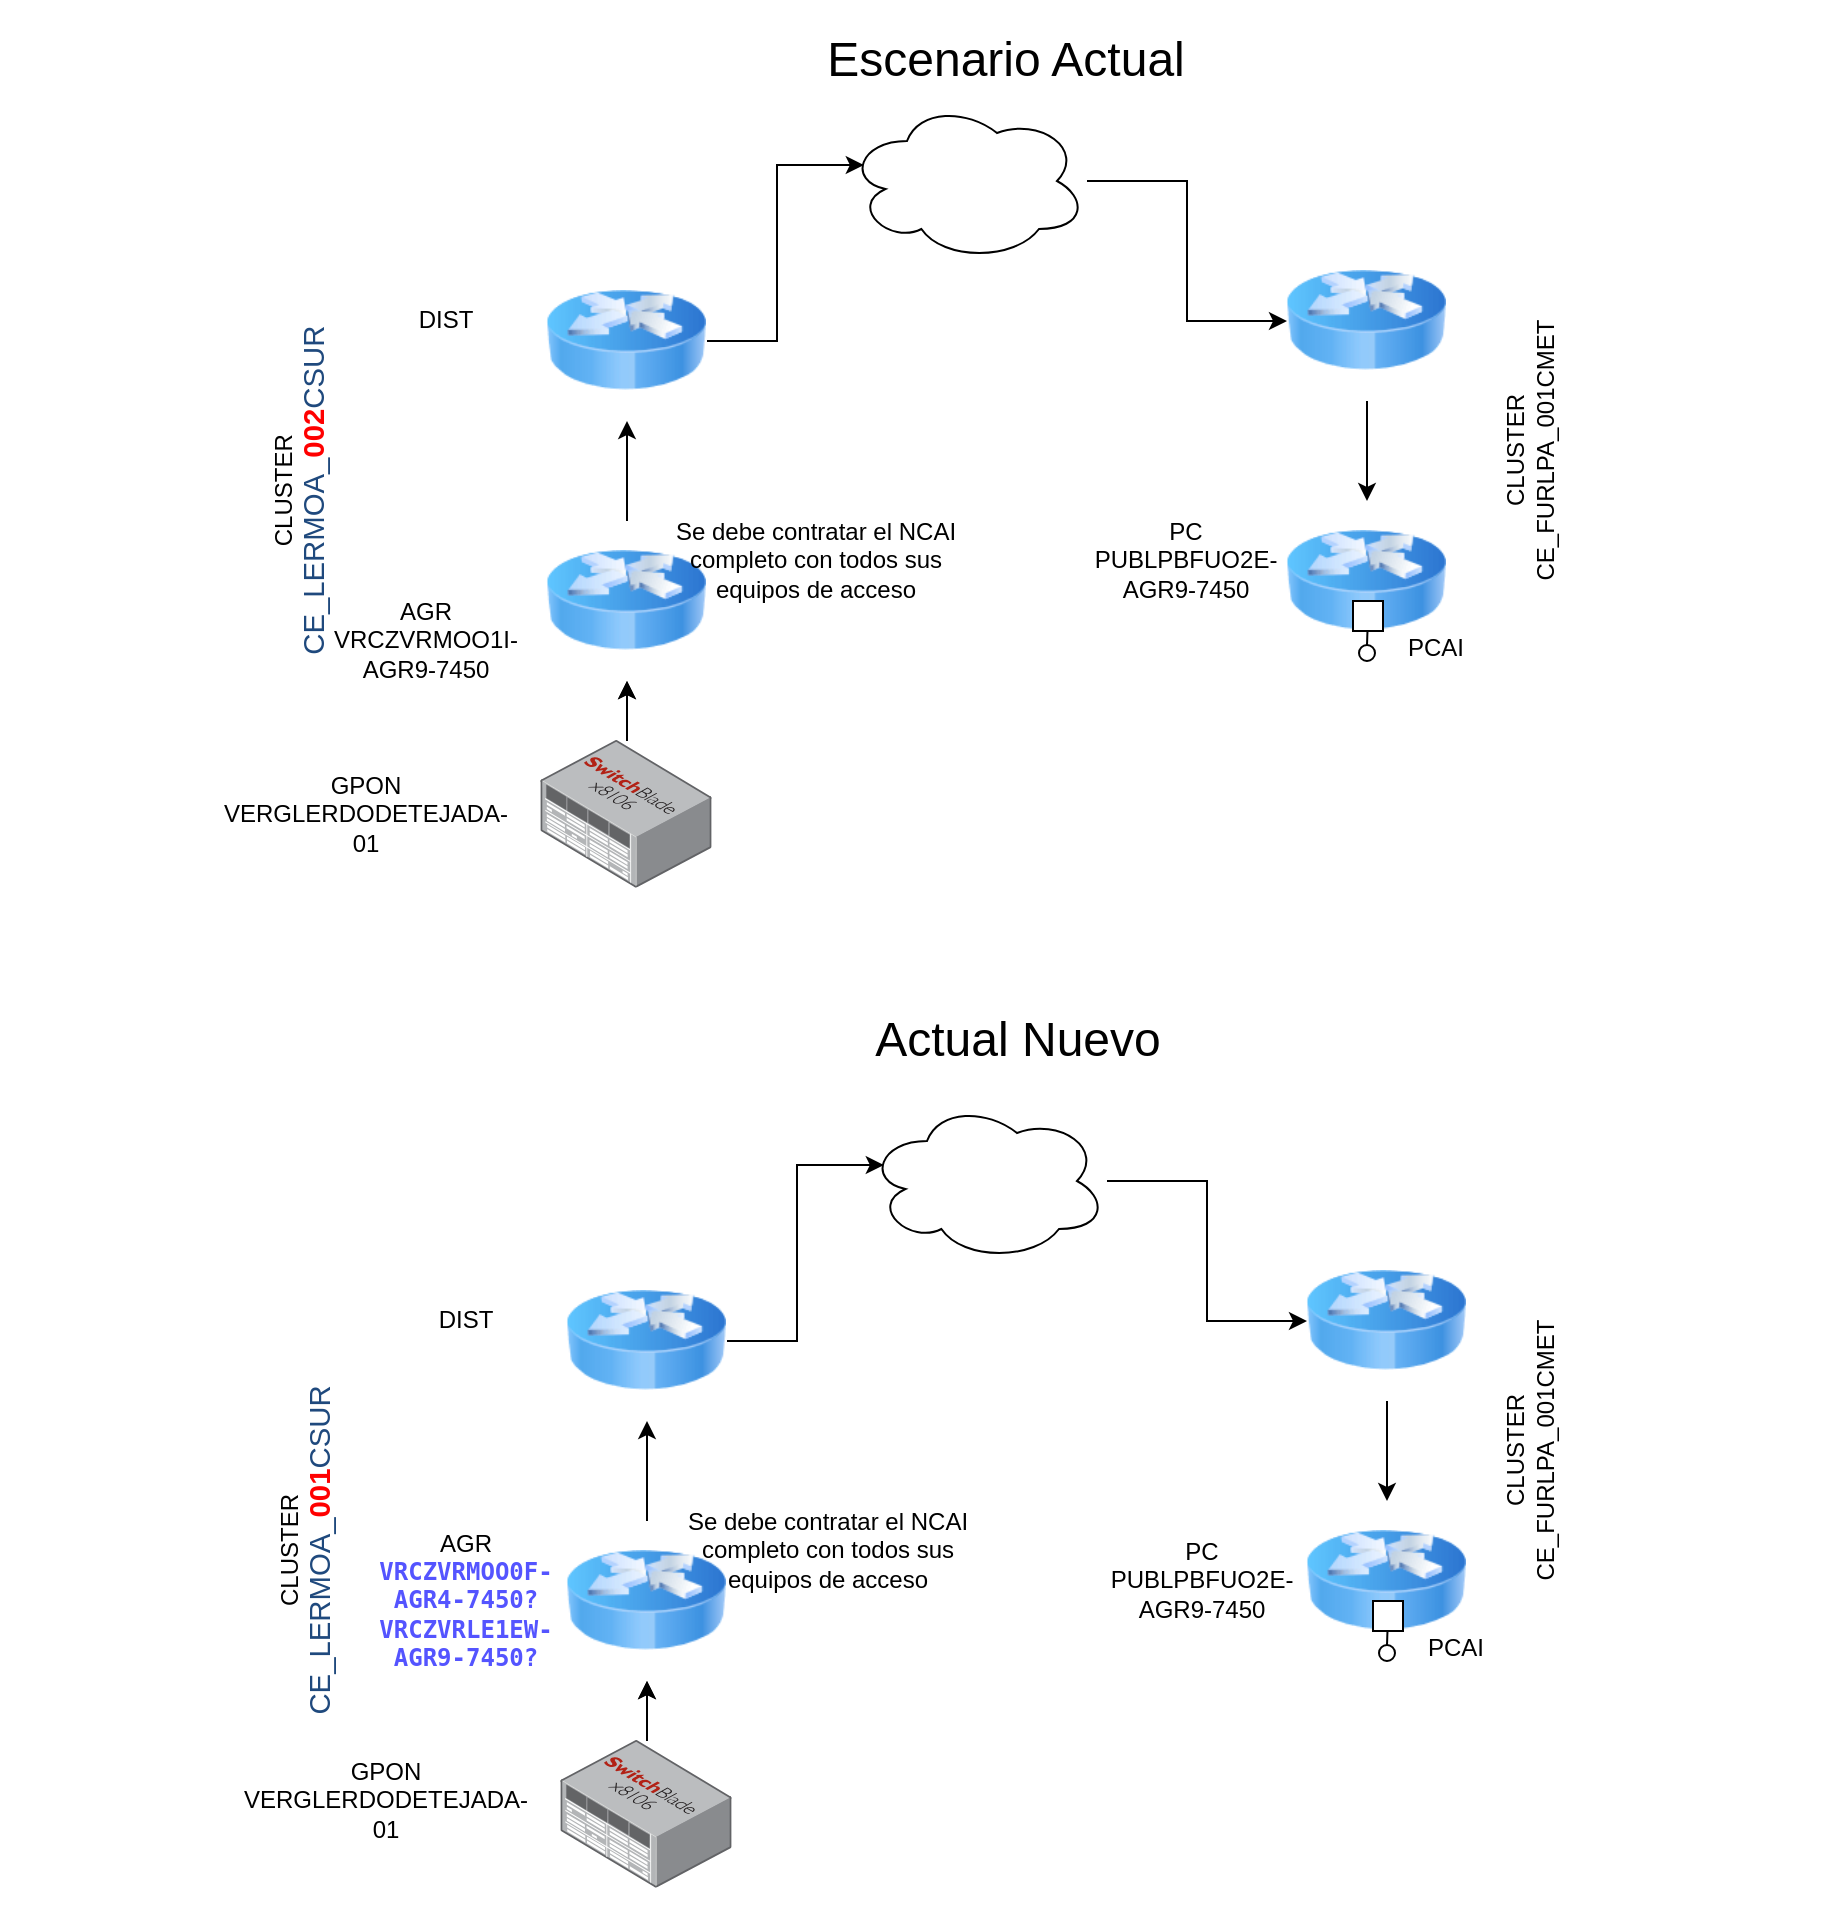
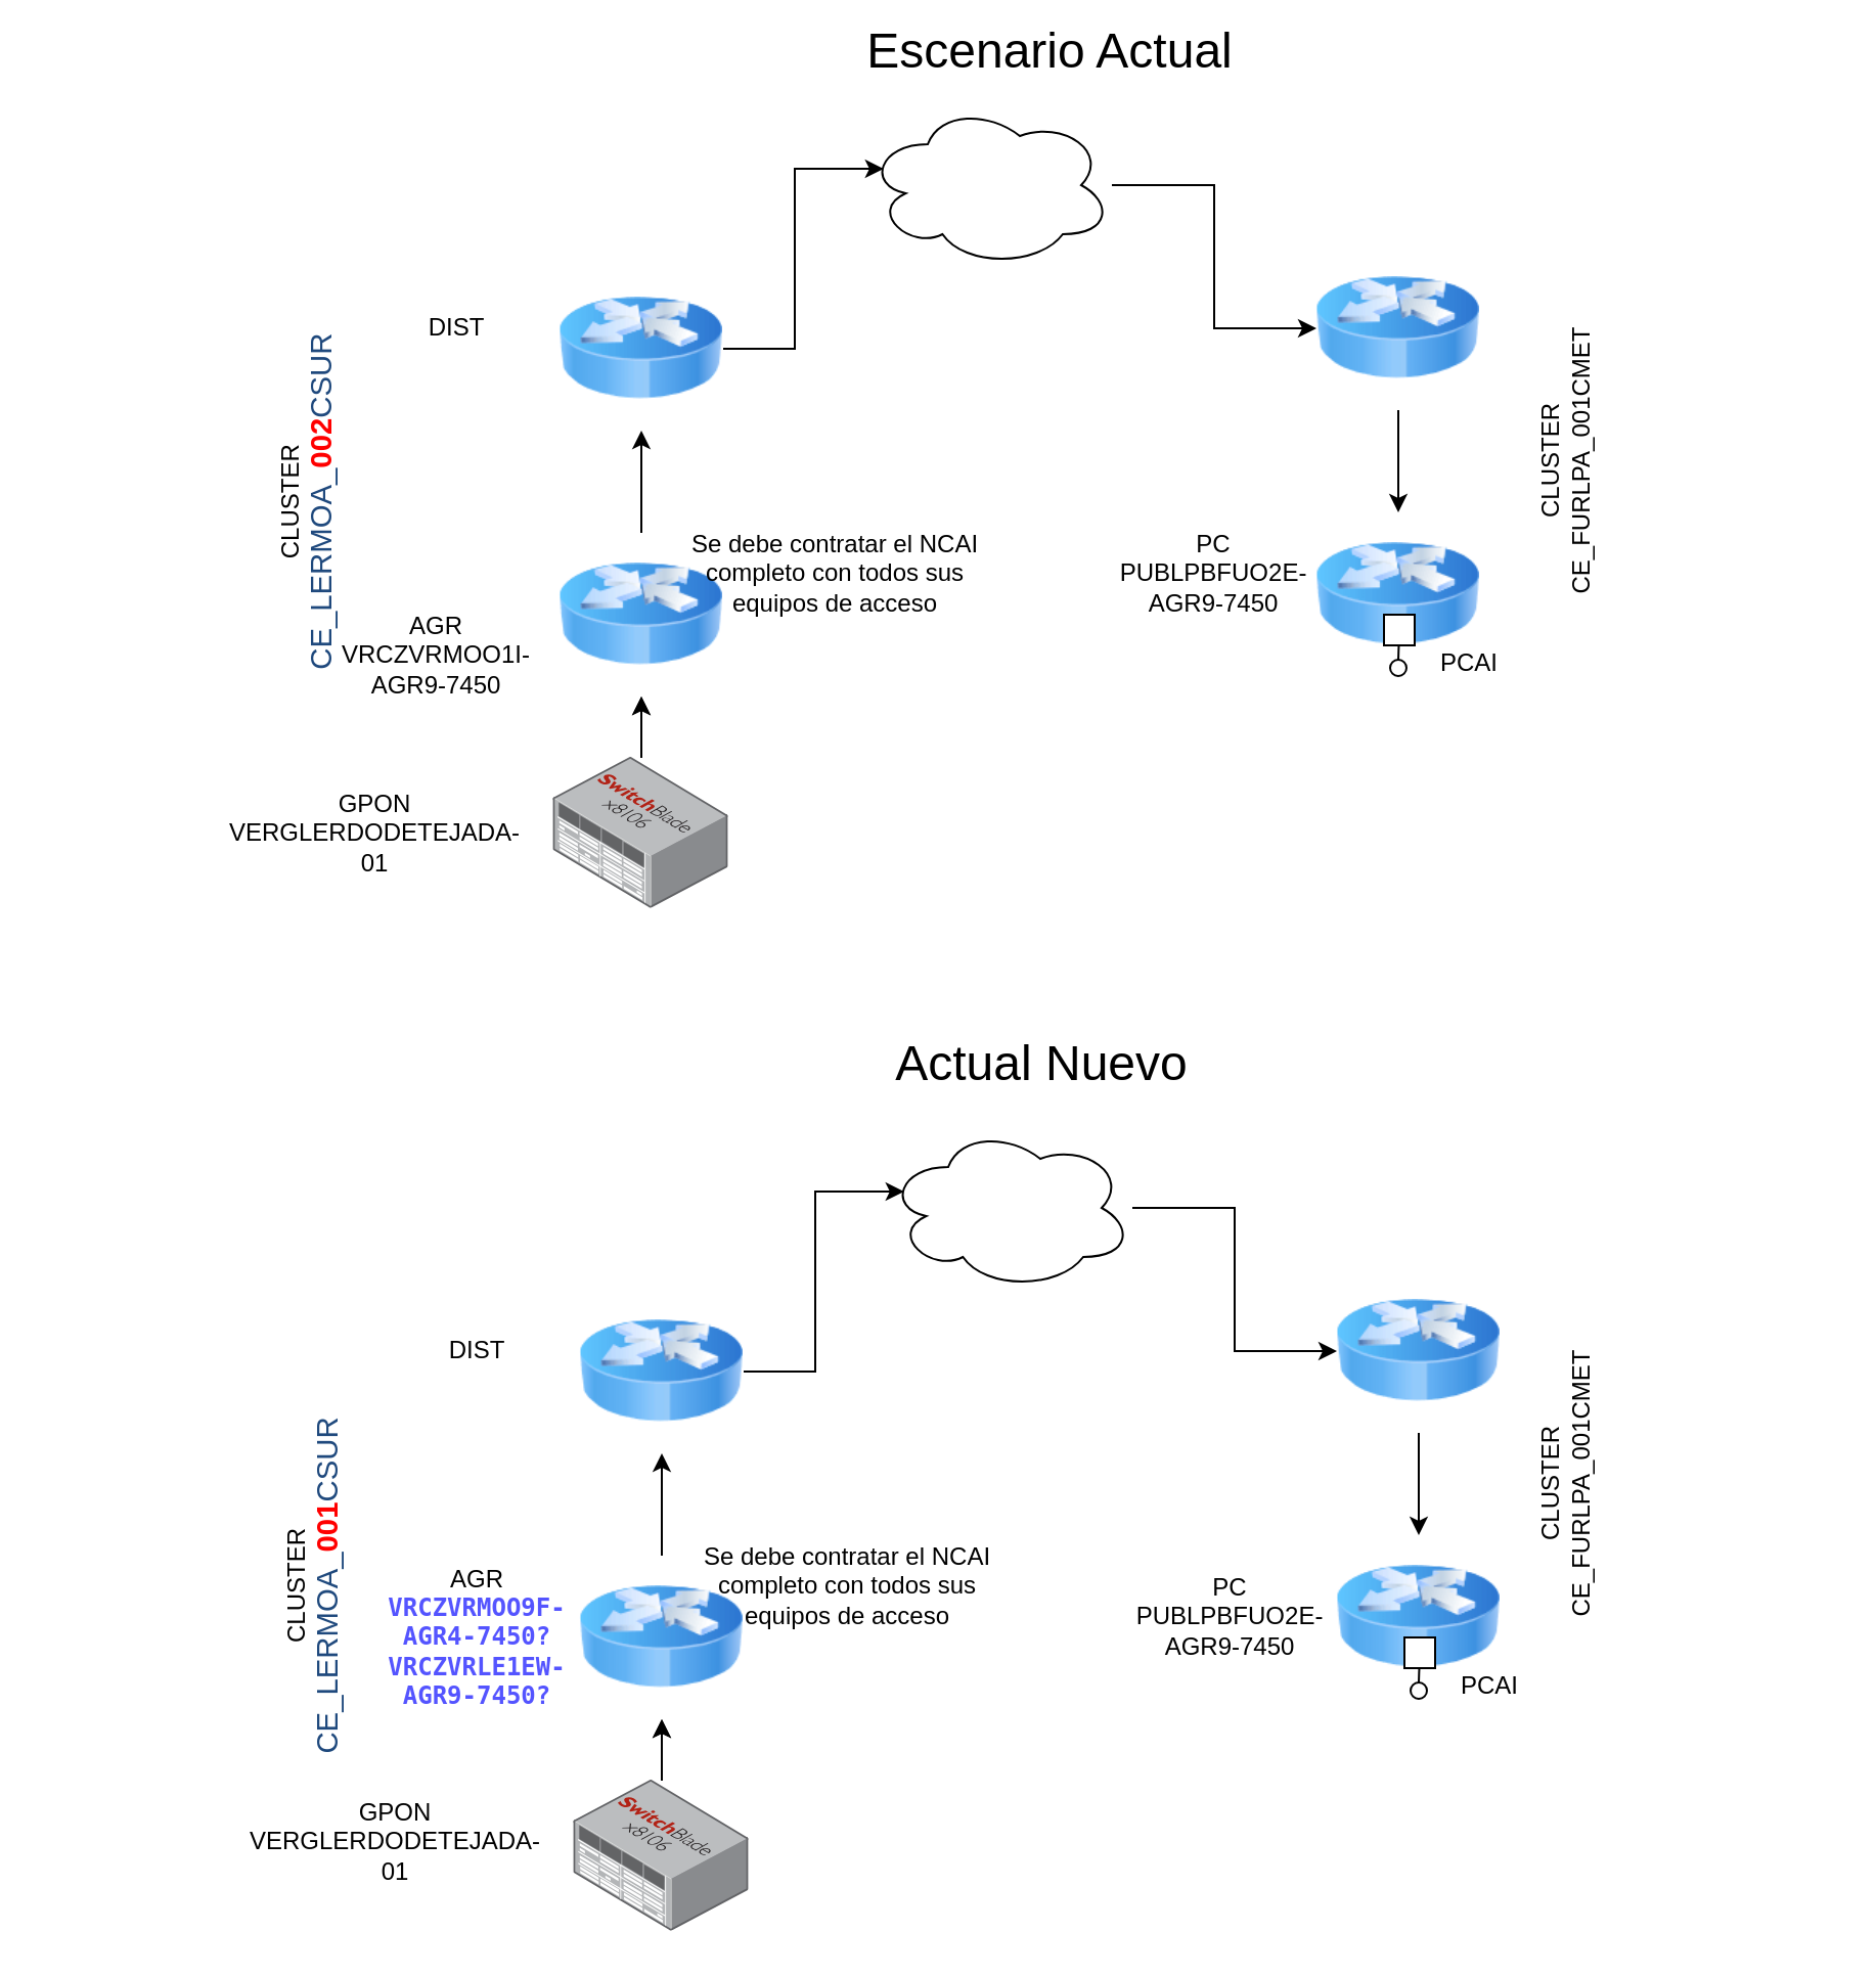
- <mxCell id="46" value="&lt;font style=&quot;font-size: 24px&quot;&gt;Escenario Actual&lt;/font&gt;" style="text;html=1;strokeColor=none;fillColor=none;align=center;verticalAlign=middle;whiteSpace=wrap;rounded=0;" parent="1" vertex="1"><mxGeometry x="333" y="20" width="340" height="20" as="geometry" /></mxCell>
+ <mxCell id="46" value="&lt;font style=&quot;font-size: 24px&quot;&gt;Escenario Actual&lt;/font&gt;" style="text;html=1;strokeColor=none;fillColor=none;align=center;verticalAlign=middle;whiteSpace=wrap;rounded=0;" parent="1" vertex="1"><mxGeometry x="343" y="15" width="340" height="20" as="geometry" /></mxCell>
- <mxCell id="34" value="&lt;div&gt;AGR&lt;/div&gt;&lt;div&gt;&lt;span style=&quot;font-family: monospace&quot;&gt;&lt;span style=&quot;font-weight: bold ; color: #5454ff ; background-color: #ffffff&quot;&gt;VRCZVRMOO0F-AGR4-7450? &lt;br&gt;&lt;/span&gt;&lt;/span&gt;&lt;/div&gt;&lt;div&gt;&lt;span style=&quot;font-family: monospace&quot;&gt;&lt;span style=&quot;font-weight: bold ; color: #5454ff ; background-color: #ffffff&quot;&gt;&lt;span style=&quot;font-family: monospace&quot;&gt;&lt;span style=&quot;font-weight: bold ; color: #5454ff ; background-color: #ffffff&quot;&gt;VRCZVRLE1EW-AGR9-7450?&lt;/span&gt;&lt;br&gt;&lt;/span&gt;&lt;/span&gt;&lt;/span&gt;&lt;/div&gt;" style="text;html=1;strokeColor=none;fillColor=none;align=center;verticalAlign=middle;whiteSpace=wrap;rounded=0;" parent="1" vertex="1"><mxGeometry x="213" y="790" width="40" height="20" as="geometry" /></mxCell>
+ <mxCell id="34" value="&lt;div&gt;AGR&lt;/div&gt;&lt;div&gt;&lt;span style=&quot;font-family: monospace&quot;&gt;&lt;span style=&quot;font-weight: bold ; color: #5454ff ; background-color: #ffffff&quot;&gt;VRCZVRMOO9F-AGR4-7450? &lt;br&gt;&lt;/span&gt;&lt;/span&gt;&lt;/div&gt;&lt;div&gt;&lt;span style=&quot;font-family: monospace&quot;&gt;&lt;span style=&quot;font-weight: bold ; color: #5454ff ; background-color: #ffffff&quot;&gt;&lt;span style=&quot;font-family: monospace&quot;&gt;&lt;span style=&quot;font-weight: bold ; color: #5454ff ; background-color: #ffffff&quot;&gt;VRCZVRLE1EW-AGR9-7450?&lt;/span&gt;&lt;br&gt;&lt;/span&gt;&lt;/span&gt;&lt;/span&gt;&lt;/div&gt;" style="text;html=1;strokeColor=none;fillColor=none;align=center;verticalAlign=middle;whiteSpace=wrap;rounded=0;" parent="1" vertex="1"><mxGeometry x="213" y="790" width="40" height="20" as="geometry" /></mxCell>
